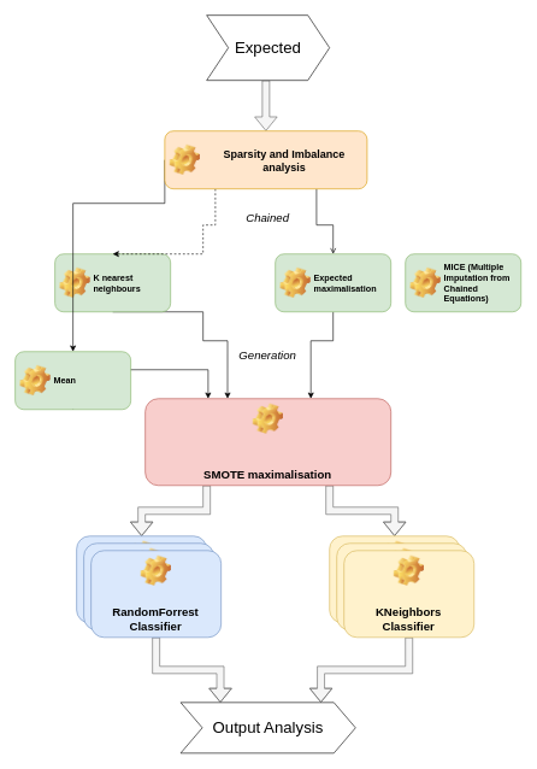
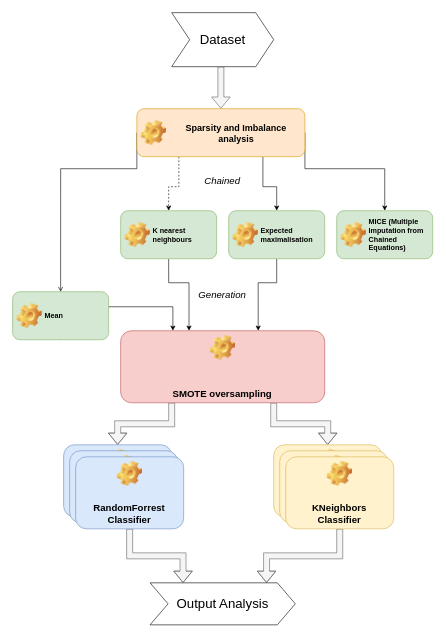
- <mxCell id="24" value="&lt;div&gt;&lt;font style=&quot;font-size: 22px&quot;&gt;Expected&lt;/font&gt;&lt;/div&gt;" style="html=1;shadow=0;dashed=0;align=center;verticalAlign=middle;shape=mxgraph.arrows2.arrow;dy=0;dx=30;notch=30;" vertex="1" parent="1"><mxGeometry x="285.47" y="20.59" width="170" height="90" as="geometry" /></mxCell>
+ <mxCell id="24" value="&lt;div&gt;&lt;font style=&quot;font-size: 22px&quot;&gt;Dataset&lt;/font&gt;&lt;/div&gt;" style="html=1;shadow=0;dashed=0;align=center;verticalAlign=middle;shape=mxgraph.arrows2.arrow;dy=0;dx=30;notch=30;" vertex="1" parent="1"><mxGeometry x="285.47" y="20.59" width="170" height="90" as="geometry" /></mxCell>
+ <mxCell id="28" style="edgeStyle=orthogonalEdgeStyle;rounded=0;orthogonalLoop=1;jettySize=auto;html=1;exitX=1;exitY=0.5;exitDx=0;exitDy=0;entryX=0.5;entryY=0;entryDx=0;entryDy=0;fontSize=16;" edge="1" parent="1" source="29" target="8"><mxGeometry relative="1" as="geometry"><Array as="points"><mxPoint x="507.47" y="280.59" /><mxPoint x="640.47" y="280.59" /></Array></mxGeometry></mxCell>
- <mxCell id="25" style="edgeStyle=orthogonalEdgeStyle;rounded=0;orthogonalLoop=1;jettySize=auto;html=1;exitX=0.75;exitY=1;exitDx=0;exitDy=0;entryX=0.5;entryY=0;entryDx=0;entryDy=0;fontSize=16;endArrow=open;" edge="1" parent="1" source="29" target="7"><mxGeometry relative="1" as="geometry"><Array as="points"><mxPoint x="437.47" y="310.59" /><mxPoint x="460.47" y="310.59" /></Array></mxGeometry></mxCell>
+ <mxCell id="25" style="edgeStyle=orthogonalEdgeStyle;rounded=0;orthogonalLoop=1;jettySize=auto;html=1;exitX=0.75;exitY=1;exitDx=0;exitDy=0;entryX=0.5;entryY=0;entryDx=0;entryDy=0;fontSize=16;" edge="1" parent="1" source="29" target="7"><mxGeometry relative="1" as="geometry"><Array as="points"><mxPoint x="437.47" y="310.59" /><mxPoint x="460.47" y="310.59" /></Array></mxGeometry></mxCell>
- <mxCell id="5" value="K nearest neighbours" style="label;whiteSpace=wrap;html=1;image=img/clipart/Gear_128x128.png;fillColor=#d5e8d4;strokeColor=#82b366;" vertex="1" parent="1"><mxGeometry x="75.47" y="350.59" width="160" height="80" as="geometry" /></mxCell>
+ <mxCell id="5" value="K nearest neighbours" style="label;whiteSpace=wrap;html=1;image=img/clipart/Gear_128x128.png;fillColor=#d5e8d4;strokeColor=#82b366;" vertex="1" parent="1"><mxGeometry x="200.47" y="350.59" width="160" height="80" as="geometry" /></mxCell>
- <mxCell id="27" style="edgeStyle=orthogonalEdgeStyle;rounded=0;orthogonalLoop=1;jettySize=auto;html=1;exitX=0;exitY=0.5;exitDx=0;exitDy=0;entryX=0.5;entryY=0;entryDx=0;entryDy=0;fontSize=16;" edge="1" parent="1" source="29" target="3"><mxGeometry relative="1" as="geometry"><Array as="points"><mxPoint x="227.47" y="280.59" /><mxPoint x="100.47" y="280.59" /></Array></mxGeometry></mxCell>
+ <mxCell id="27" style="edgeStyle=orthogonalEdgeStyle;rounded=0;orthogonalLoop=1;jettySize=auto;html=1;exitX=0;exitY=0.5;exitDx=0;exitDy=0;entryX=0.5;entryY=0;entryDx=0;entryDy=0;fontSize=16;endArrow=open;" edge="1" parent="1" source="29" target="3"><mxGeometry relative="1" as="geometry"><Array as="points"><mxPoint x="227.47" y="280.59" /><mxPoint x="100.47" y="280.59" /></Array></mxGeometry></mxCell>
- <mxCell id="11" value="&lt;div style=&quot;font-size: 16px&quot;&gt;&lt;font style=&quot;font-size: 16px&quot;&gt;SMOTE maximalisation&lt;/font&gt;&lt;/div&gt;" style="label;whiteSpace=wrap;html=1;align=center;verticalAlign=bottom;spacingLeft=0;spacingBottom=4;imageAlign=center;imageVerticalAlign=top;image=img/clipart/Gear_128x128.png;fillColor=#f8cecc;strokeColor=#b85450;" vertex="1" parent="1"><mxGeometry x="200.47" y="550.59" width="340" height="120" as="geometry" /></mxCell>
+ <mxCell id="11" value="&lt;div style=&quot;font-size: 16px&quot;&gt;&lt;font style=&quot;font-size: 16px&quot;&gt;SMOTE oversampling&lt;/font&gt;&lt;/div&gt;" style="label;whiteSpace=wrap;html=1;align=center;verticalAlign=bottom;spacingLeft=0;spacingBottom=4;imageAlign=center;imageVerticalAlign=top;image=img/clipart/Gear_128x128.png;fillColor=#f8cecc;strokeColor=#b85450;" vertex="1" parent="1"><mxGeometry x="200.47" y="550.59" width="340" height="120" as="geometry" /></mxCell>
